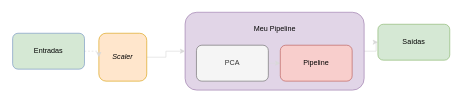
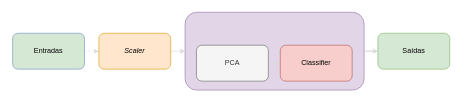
- <mxCell id="9" value="Meu Pipeline" style="text;html=1;strokeColor=none;fillColor=none;align=center;verticalAlign=middle;whiteSpace=wrap;rounded=0;" vertex="1" parent="1"><mxGeometry x="387.5" y="37" width="140" height="20" as="geometry" /></mxCell>
- <mxCell id="12" value="Saídas" style="rounded=1;whiteSpace=wrap;html=1;fillColor=#d5e8d4;strokeColor=#82b366;" vertex="1" parent="1"><mxGeometry x="630" y="40" width="120" height="60" as="geometry" /></mxCell>
+ <mxCell id="12" value="Saídas" style="rounded=1;whiteSpace=wrap;html=1;fillColor=#d5e8d4;strokeColor=#82b366;" vertex="1" parent="1"><mxGeometry x="630" y="55" width="120" height="60" as="geometry" /></mxCell>
- <mxCell id="5" value="&lt;i&gt;Scaler&lt;/i&gt;" style="rounded=1;whiteSpace=wrap;html=1;fillColor=#ffe6cc;strokeColor=#d79b00;" vertex="1" parent="1"><mxGeometry x="164" y="55" width="80" height="80" as="geometry" /></mxCell>
+ <mxCell id="5" value="&lt;i&gt;Scaler&lt;/i&gt;" style="rounded=1;whiteSpace=wrap;html=1;fillColor=#ffe6cc;strokeColor=#d79b00;" vertex="1" parent="1"><mxGeometry x="164" y="55" width="120" height="60" as="geometry" /></mxCell>
- <mxCell id="8" value="Pipeline" style="rounded=1;whiteSpace=wrap;html=1;fillColor=#f8cecc;strokeColor=#b85450;" vertex="1" parent="1"><mxGeometry x="467" y="75" width="120" height="60" as="geometry" /></mxCell>
+ <mxCell id="8" value="Classifier" style="rounded=1;whiteSpace=wrap;html=1;fillColor=#f8cecc;strokeColor=#b85450;" vertex="1" parent="1"><mxGeometry x="467" y="75" width="120" height="60" as="geometry" /></mxCell>
